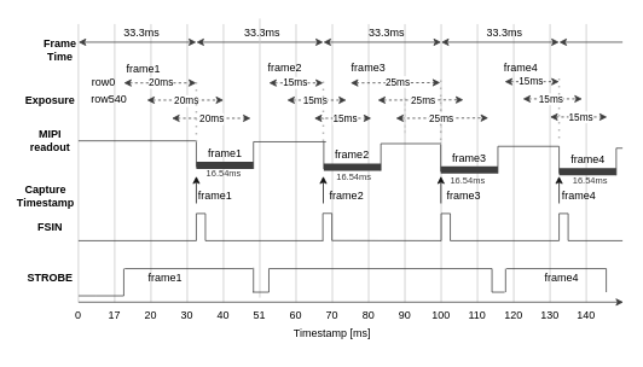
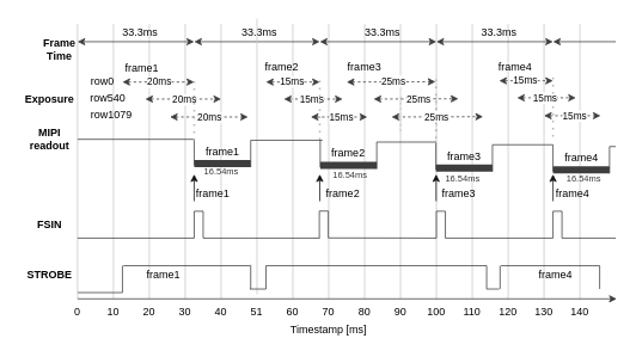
+ <mxCell id="103" value="row1079" style="text;html=1;strokeColor=none;fillColor=none;align=center;verticalAlign=middle;whiteSpace=wrap;rounded=0;" vertex="1" parent="1"><mxGeometry x="102" y="122" width="44" height="12" as="geometry" /></mxCell>
- <mxCell id="47" value="&lt;div&gt;Capture&lt;/div&gt;&lt;div&gt;Timestamp&lt;br&gt;&lt;/div&gt;" style="text;html=1;strokeColor=none;fillColor=none;align=center;verticalAlign=middle;whiteSpace=wrap;rounded=0;fontStyle=1" vertex="1" parent="1"><mxGeometry x="20" y="201" width="60" height="30" as="geometry" /></mxCell>
- <mxCell id="16" value="&lt;div&gt;17&lt;/div&gt;" style="text;html=1;strokeColor=none;fillColor=none;align=center;verticalAlign=middle;whiteSpace=wrap;rounded=0;" vertex="1" parent="1"><mxGeometry x="96" y="333" width="60" height="30" as="geometry" /></mxCell>
+ <mxCell id="16" value="&lt;div&gt;10&lt;/div&gt;" style="text;html=1;strokeColor=none;fillColor=none;align=center;verticalAlign=middle;whiteSpace=wrap;rounded=0;" vertex="1" parent="1"><mxGeometry x="96" y="333" width="60" height="30" as="geometry" /></mxCell>
